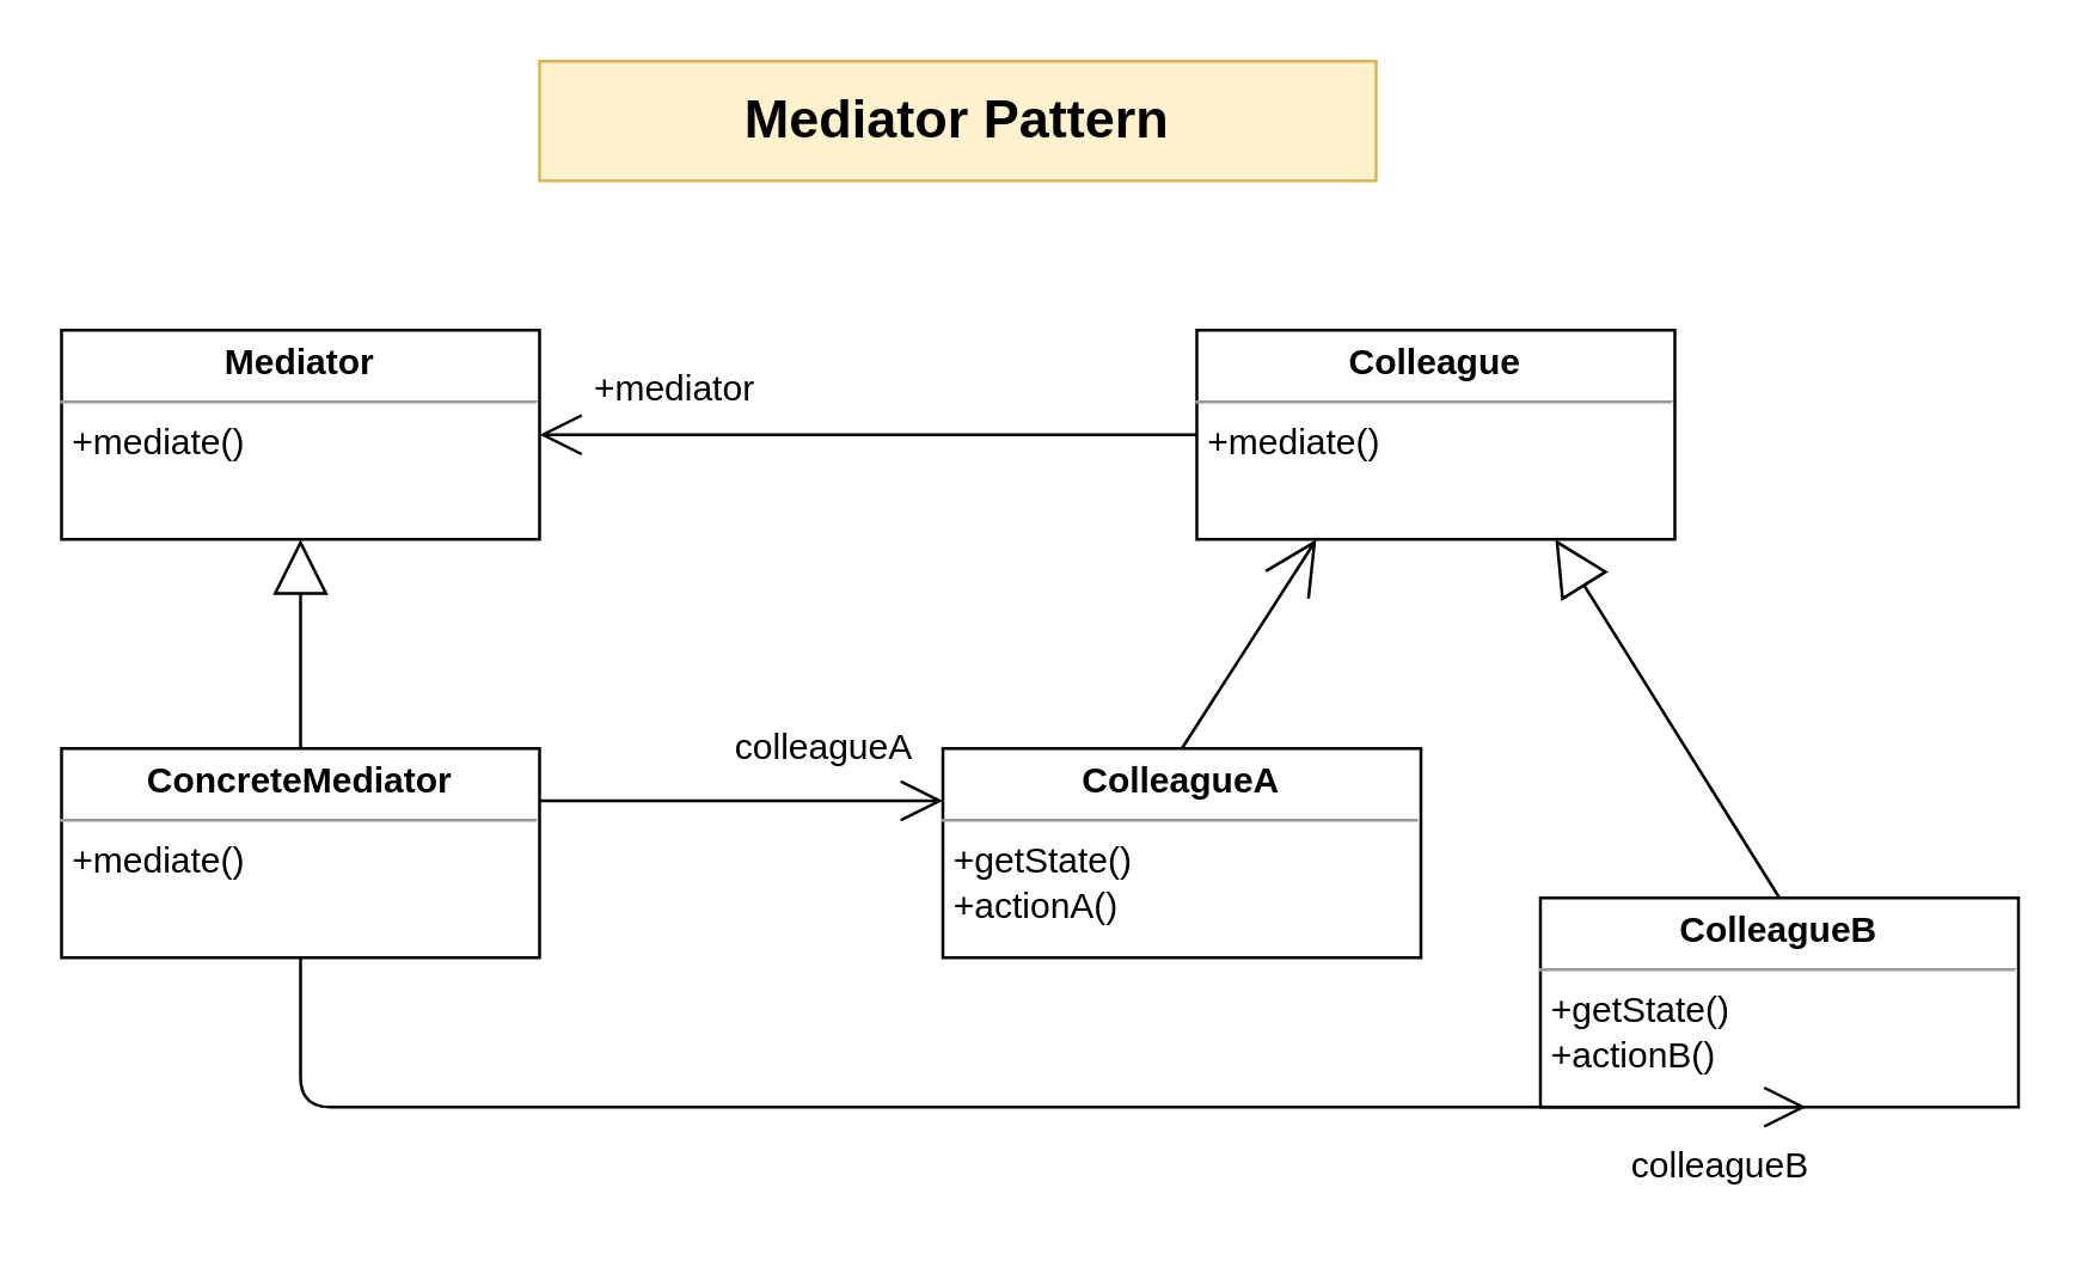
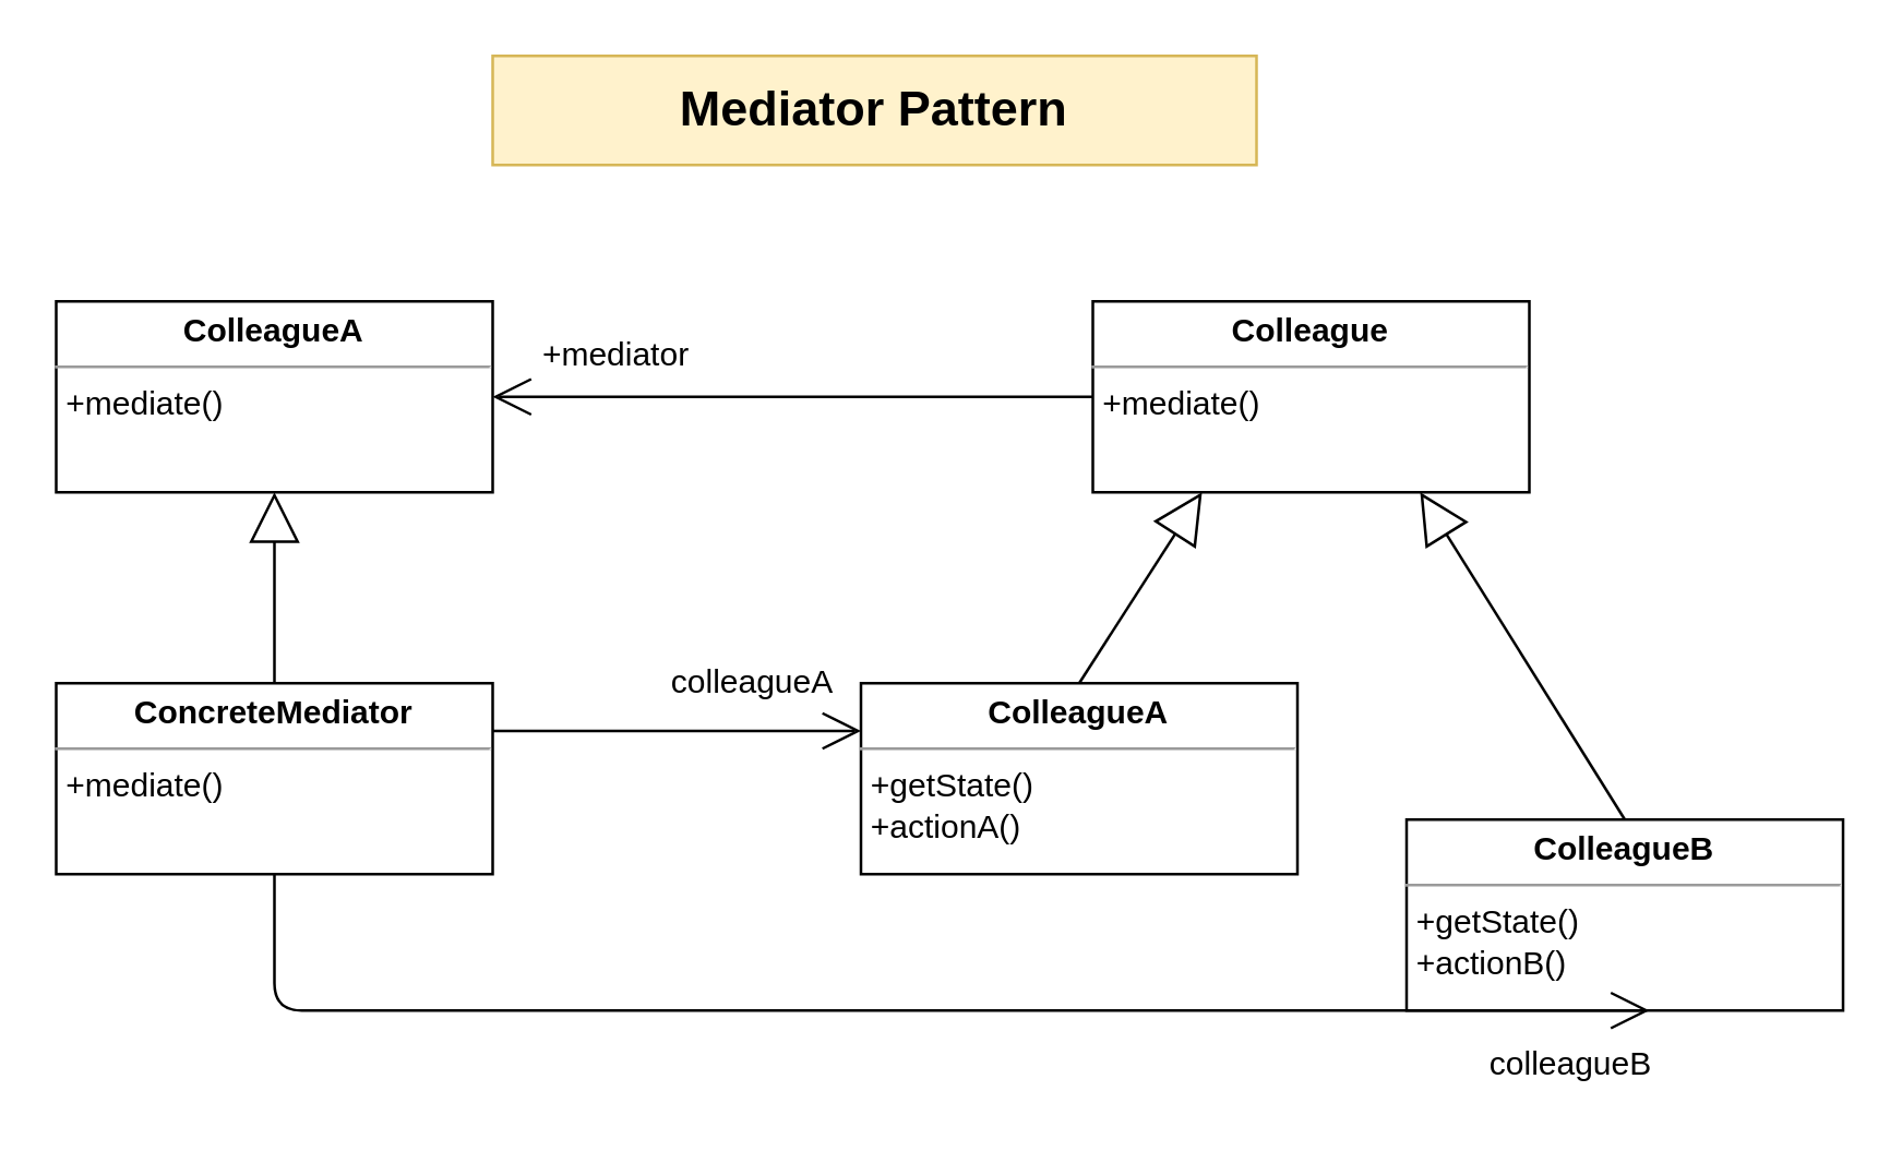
- <mxCell id="3" value="&lt;p style=&quot;margin: 0px ; margin-top: 4px ; text-align: center&quot;&gt;&lt;b&gt;Mediator&lt;/b&gt;&lt;/p&gt;&lt;hr size=&quot;1&quot;&gt;&lt;p style=&quot;margin: 0px ; margin-left: 4px&quot;&gt;+mediate()&lt;/p&gt;" style="verticalAlign=top;align=left;overflow=fill;fontSize=12;fontFamily=Helvetica;html=1;" vertex="1" parent="1"><mxGeometry x="20" y="110" width="160" height="70" as="geometry" /></mxCell>
+ <mxCell id="3" value="&lt;p style=&quot;margin: 0px ; margin-top: 4px ; text-align: center&quot;&gt;&lt;b&gt;ColleagueA&lt;/b&gt;&lt;/p&gt;&lt;hr size=&quot;1&quot;&gt;&lt;p style=&quot;margin: 0px ; margin-left: 4px&quot;&gt;+mediate()&lt;/p&gt;" style="verticalAlign=top;align=left;overflow=fill;fontSize=12;fontFamily=Helvetica;html=1;" vertex="1" parent="1"><mxGeometry x="20" y="110" width="160" height="70" as="geometry" /></mxCell>
- <mxCell id="11" value="" style="endArrow=open;endSize=16;endFill=0;html=1;elbow=vertical;rounded=0;entryX=0.25;entryY=1;entryDx=0;entryDy=0;exitX=0.5;exitY=0;exitDx=0;exitDy=0;" edge="1" parent="1" source="7" target="6"><mxGeometry width="160" relative="1" as="geometry"><mxPoint x="430" y="270" as="sourcePoint" /><mxPoint x="430" y="200" as="targetPoint" /></mxGeometry></mxCell>
+ <mxCell id="11" value="" style="endArrow=block;endSize=16;endFill=0;html=1;elbow=vertical;rounded=0;entryX=0.25;entryY=1;entryDx=0;entryDy=0;exitX=0.5;exitY=0;exitDx=0;exitDy=0;" edge="1" parent="1" source="7" target="6"><mxGeometry width="160" relative="1" as="geometry"><mxPoint x="430" y="270" as="sourcePoint" /><mxPoint x="430" y="200" as="targetPoint" /></mxGeometry></mxCell>
